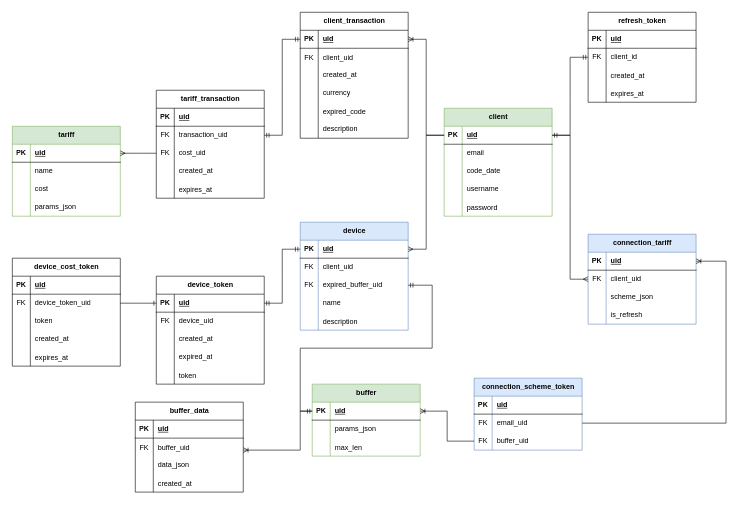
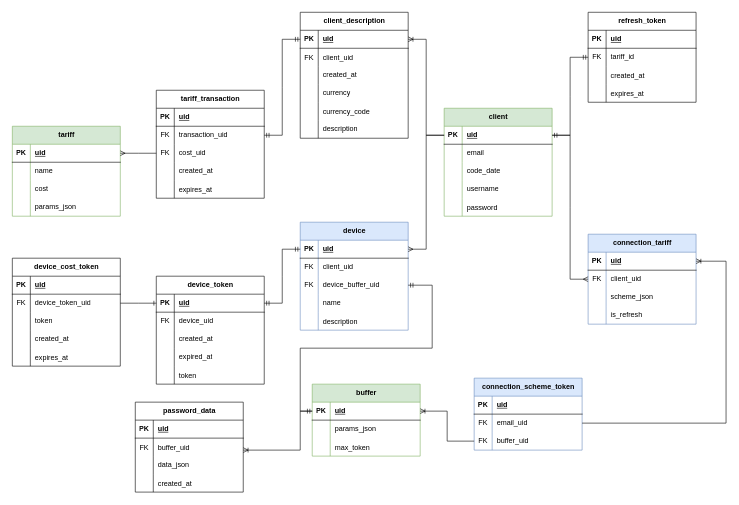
- <mxCell id="103" value="client_transaction" style="shape=table;startSize=30;container=1;collapsible=1;childLayout=tableLayout;fixedRows=1;rowLines=0;fontStyle=1;align=center;resizeLast=1;html=1;" parent="1" vertex="1"><mxGeometry x="500" y="20" width="180" height="210" as="geometry" /></mxCell>
+ <mxCell id="103" value="client_description" style="shape=table;startSize=30;container=1;collapsible=1;childLayout=tableLayout;fixedRows=1;rowLines=0;fontStyle=1;align=center;resizeLast=1;html=1;" parent="1" vertex="1"><mxGeometry x="500" y="20" width="180" height="210" as="geometry" /></mxCell>
- <mxCell id="24" value="client_id" style="shape=partialRectangle;connectable=0;fillColor=none;top=0;left=0;bottom=0;right=0;align=left;spacingLeft=6;overflow=hidden;whiteSpace=wrap;html=1;" parent="22" vertex="1"><mxGeometry x="30" width="150" height="30" as="geometry"><mxRectangle width="150" height="30" as="alternateBounds" /></mxGeometry></mxCell>
+ <mxCell id="24" value="tariff_id" style="shape=partialRectangle;connectable=0;fillColor=none;top=0;left=0;bottom=0;right=0;align=left;spacingLeft=6;overflow=hidden;whiteSpace=wrap;html=1;" parent="22" vertex="1"><mxGeometry x="30" width="150" height="30" as="geometry"><mxRectangle width="150" height="30" as="alternateBounds" /></mxGeometry></mxCell>
- <mxCell id="118" value="expired_code" style="shape=partialRectangle;connectable=0;fillColor=none;top=0;left=0;bottom=0;right=0;align=left;spacingLeft=6;overflow=hidden;" parent="116" vertex="1"><mxGeometry x="30" width="150" height="30" as="geometry"><mxRectangle width="150" height="30" as="alternateBounds" /></mxGeometry></mxCell>
+ <mxCell id="118" value="currency_code" style="shape=partialRectangle;connectable=0;fillColor=none;top=0;left=0;bottom=0;right=0;align=left;spacingLeft=6;overflow=hidden;" parent="116" vertex="1"><mxGeometry x="30" width="150" height="30" as="geometry"><mxRectangle width="150" height="30" as="alternateBounds" /></mxGeometry></mxCell>
- <mxCell id="41" value="expired_buffer_uid" style="shape=partialRectangle;connectable=0;fillColor=none;top=0;left=0;bottom=0;right=0;align=left;spacingLeft=6;fontStyle=0;overflow=hidden;whiteSpace=wrap;html=1;" vertex="1" parent="39"><mxGeometry x="30" width="150" height="30" as="geometry"><mxRectangle width="150" height="30" as="alternateBounds" /></mxGeometry></mxCell>
+ <mxCell id="41" value="device_buffer_uid" style="shape=partialRectangle;connectable=0;fillColor=none;top=0;left=0;bottom=0;right=0;align=left;spacingLeft=6;fontStyle=0;overflow=hidden;whiteSpace=wrap;html=1;" vertex="1" parent="39"><mxGeometry x="30" width="150" height="30" as="geometry"><mxRectangle width="150" height="30" as="alternateBounds" /></mxGeometry></mxCell>
- <mxCell id="157" value="buffer_data" style="shape=table;startSize=30;container=1;collapsible=1;childLayout=tableLayout;fixedRows=1;rowLines=0;fontStyle=1;align=center;resizeLast=1;html=1;" parent="1" vertex="1"><mxGeometry x="225" y="670" width="180" height="150" as="geometry" /></mxCell>
+ <mxCell id="157" value="password_data" style="shape=table;startSize=30;container=1;collapsible=1;childLayout=tableLayout;fixedRows=1;rowLines=0;fontStyle=1;align=center;resizeLast=1;html=1;" parent="1" vertex="1"><mxGeometry x="225" y="670" width="180" height="150" as="geometry" /></mxCell>
- <mxCell id="102" value="max_len" style="shape=partialRectangle;connectable=0;fillColor=none;top=0;left=0;bottom=0;right=0;align=left;spacingLeft=6;overflow=hidden;" vertex="1" parent="100"><mxGeometry x="30" width="150" height="30" as="geometry"><mxRectangle width="150" height="30" as="alternateBounds" /></mxGeometry></mxCell>
+ <mxCell id="102" value="max_token" style="shape=partialRectangle;connectable=0;fillColor=none;top=0;left=0;bottom=0;right=0;align=left;spacingLeft=6;overflow=hidden;" vertex="1" parent="100"><mxGeometry x="30" width="150" height="30" as="geometry"><mxRectangle width="150" height="30" as="alternateBounds" /></mxGeometry></mxCell>
